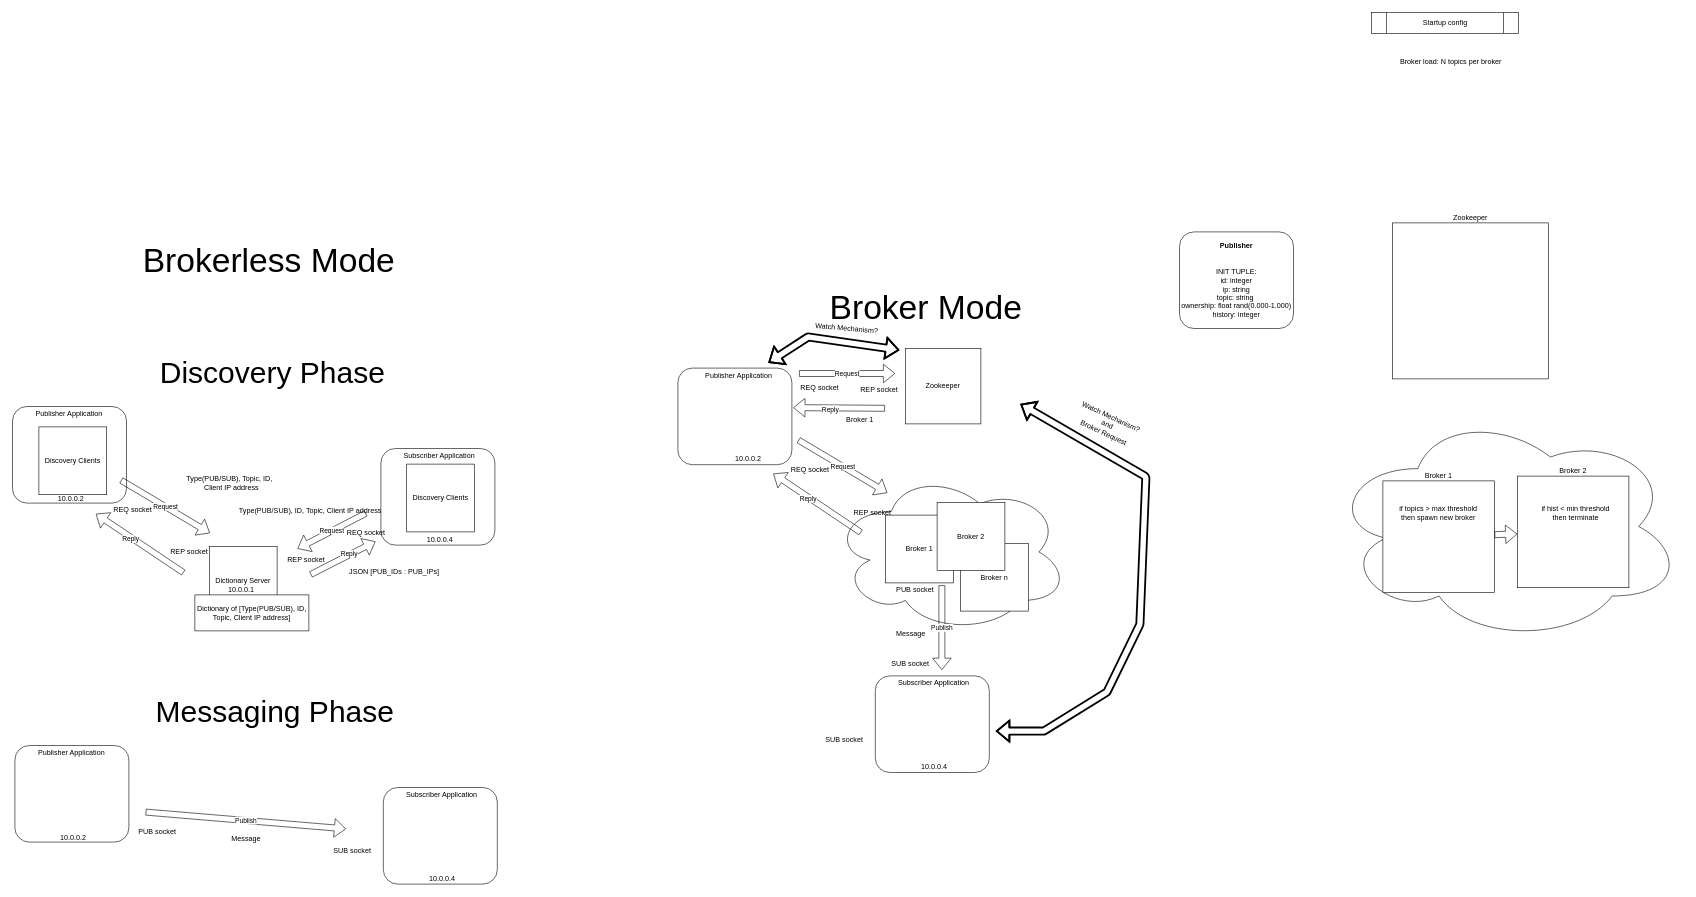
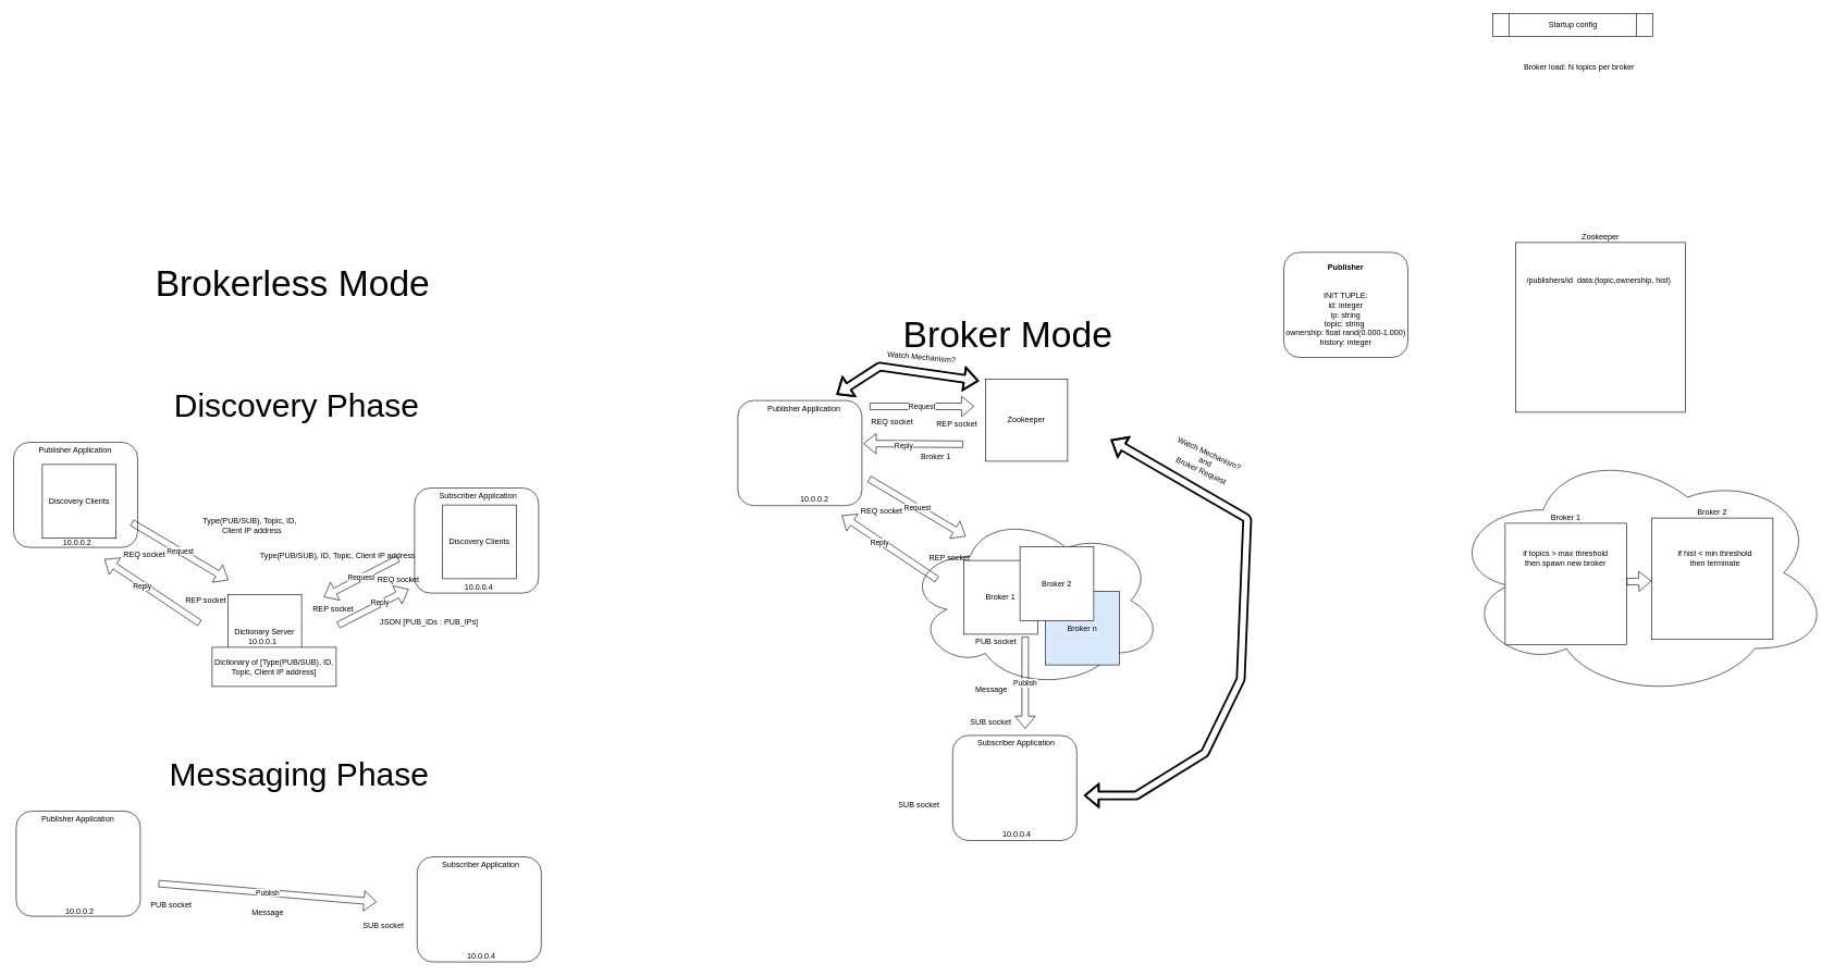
+ <mxCell id="74" value="/publishers/id&amp;nbsp; data:(topic,ownership, hist)" style="text;html=1;align=center;verticalAlign=middle;resizable=0;points=[];autosize=1;" vertex="1" parent="1"><mxGeometry x="2331" y="421" width="231" height="18" as="geometry" /></mxCell>
- <mxCell id="65" value="Broker n" style="whiteSpace=wrap;html=1;aspect=fixed;" parent="1" vertex="1"><mxGeometry x="1600" y="905" width="113" height="113" as="geometry" /></mxCell>
+ <mxCell id="65" value="Broker n" style="whiteSpace=wrap;html=1;aspect=fixed;fillColor=#dae8fc;" parent="1" vertex="1"><mxGeometry x="1600" y="905" width="113" height="113" as="geometry" /></mxCell>
